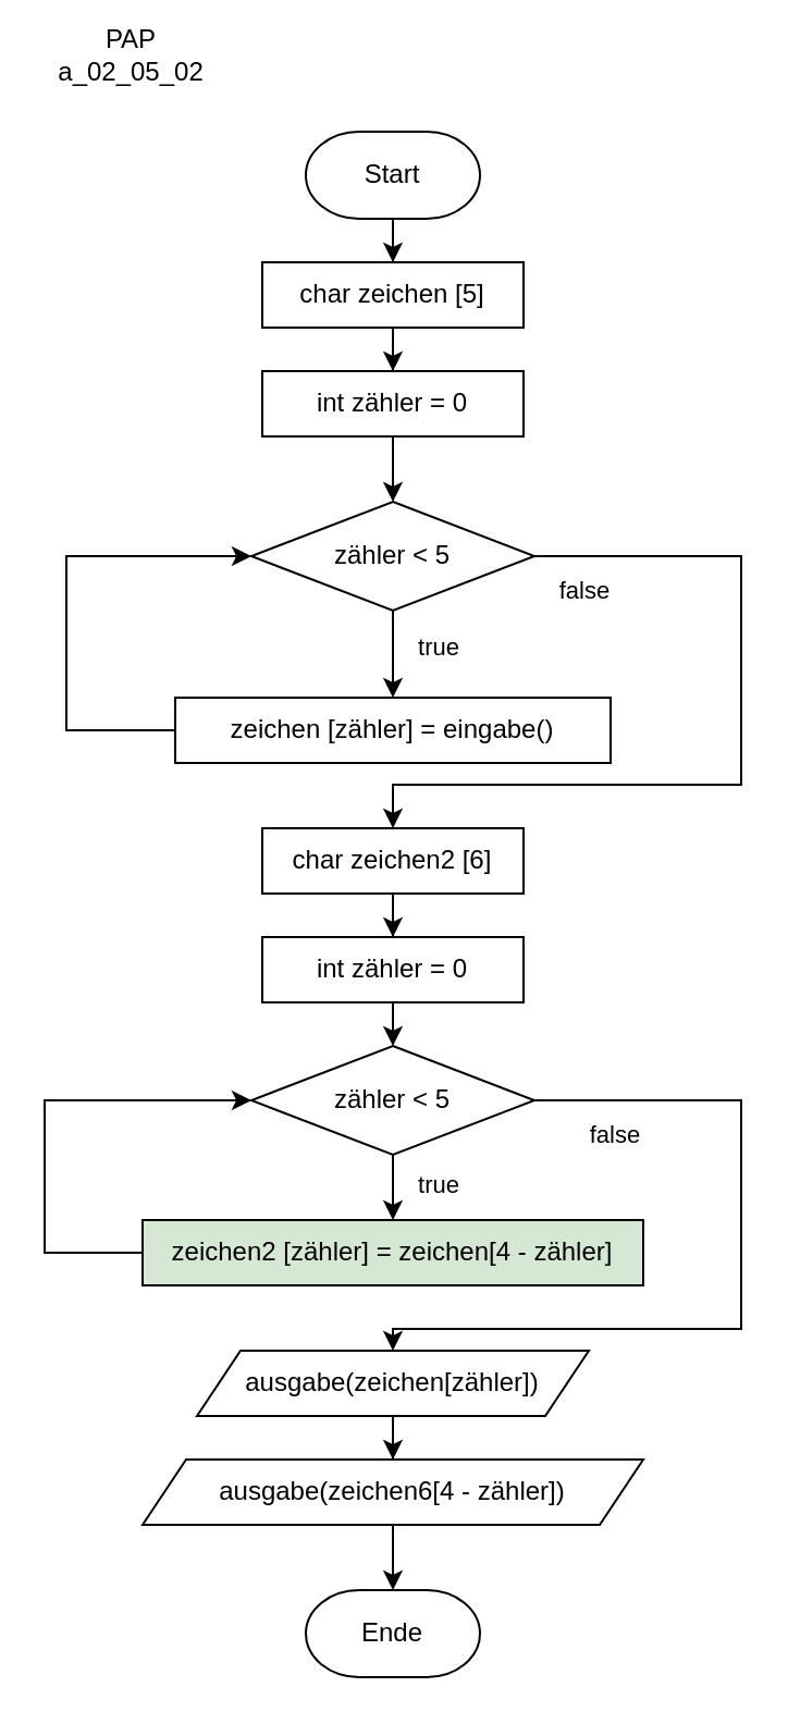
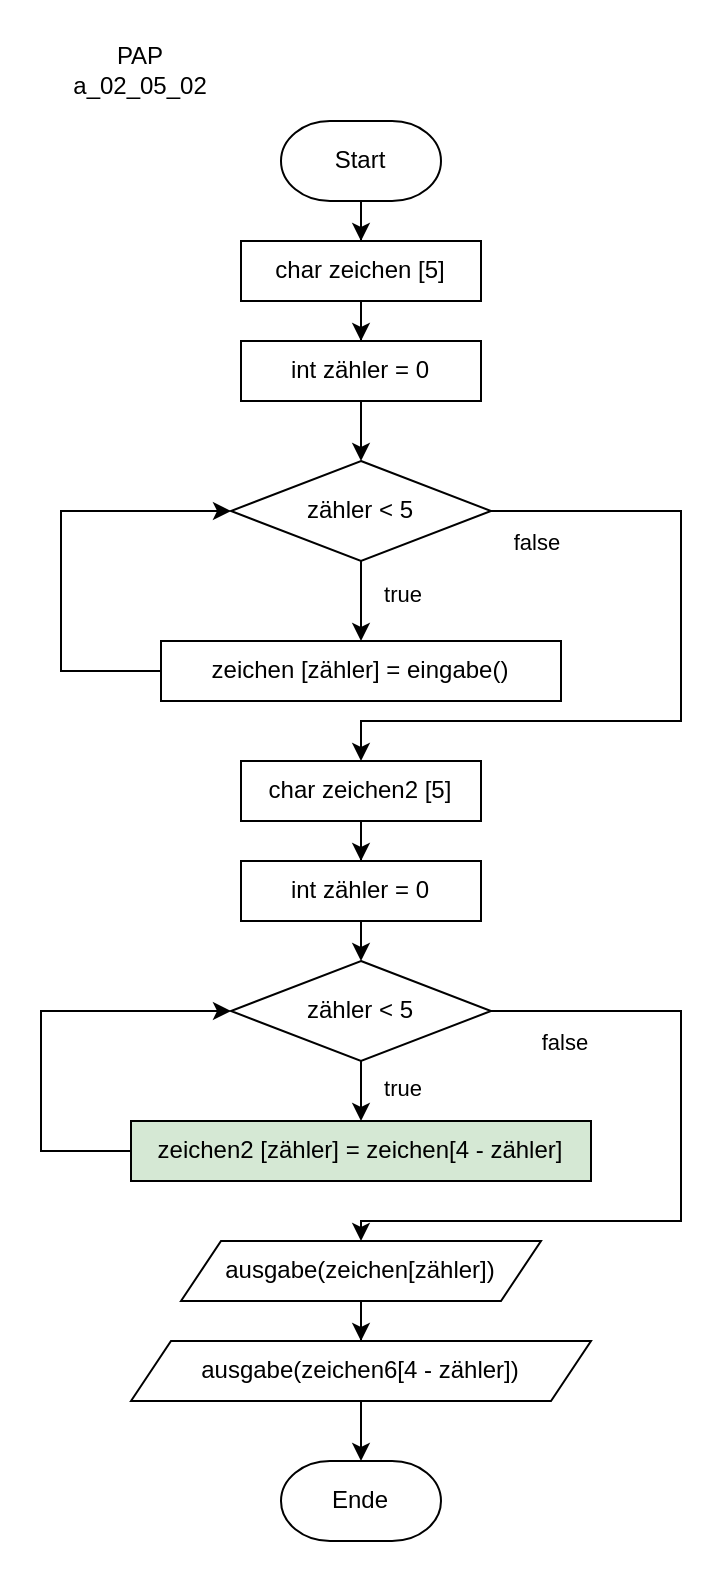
- <mxCell id="2" value="PAP a_02_05_02" style="text;html=1;strokeColor=none;fillColor=none;align=center;verticalAlign=middle;whiteSpace=wrap;rounded=0;" vertex="1" parent="1"><mxGeometry x="30" y="10" width="60" height="30" as="geometry" /></mxCell>
+ <mxCell id="2" value="PAP a_02_05_02" style="text;html=1;strokeColor=none;fillColor=none;align=center;verticalAlign=middle;whiteSpace=wrap;rounded=0;" vertex="1" parent="1"><mxGeometry x="40" y="20" width="60" height="30" as="geometry" /></mxCell>
- <mxCell id="18" value="char zeichen2 [6]" style="rounded=0;whiteSpace=wrap;html=1;" vertex="1" parent="1"><mxGeometry x="120" y="380" width="120" height="30" as="geometry" /></mxCell>
+ <mxCell id="18" value="char zeichen2 [5]" style="rounded=0;whiteSpace=wrap;html=1;" vertex="1" parent="1"><mxGeometry x="120" y="380" width="120" height="30" as="geometry" /></mxCell>
